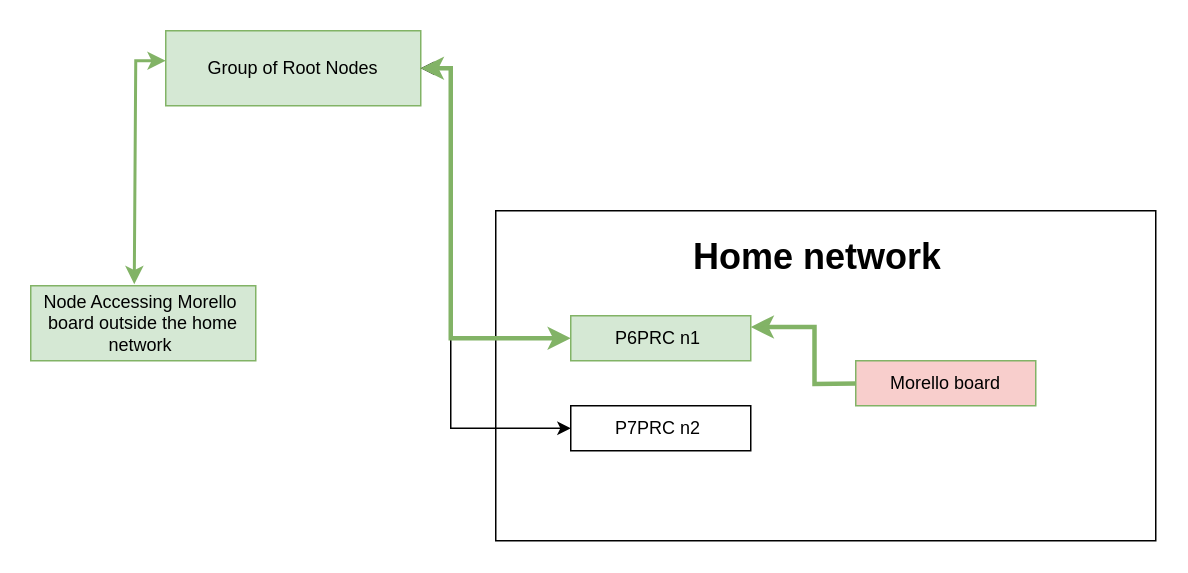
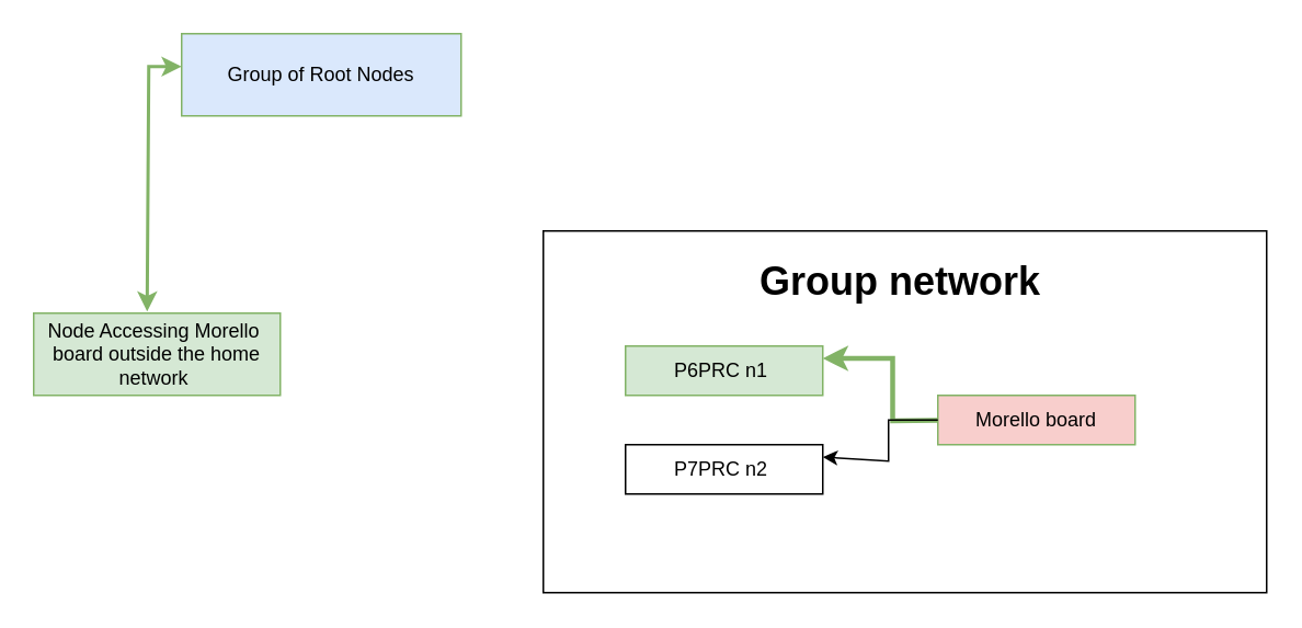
- <mxCell id="11" value="Group of Root Nodes" style="rounded=0;whiteSpace=wrap;html=1;fillColor=#d5e8d4;strokeColor=#82b366;" vertex="1" parent="1"><mxGeometry x="110" y="20" width="170" height="50" as="geometry" /></mxCell>
+ <mxCell id="11" value="Group of Root Nodes" style="rounded=0;whiteSpace=wrap;html=1;fillColor=#dae8fc;strokeColor=#82b366;" vertex="1" parent="1"><mxGeometry x="110" y="20" width="170" height="50" as="geometry" /></mxCell>
- <mxCell id="5" value="&lt;h1 style=&quot;margin-top: 0px;&quot;&gt;Home network&lt;/h1&gt;" style="text;html=1;whiteSpace=wrap;overflow=hidden;rounded=0;" vertex="1" parent="1"><mxGeometry x="460" y="150" width="180" height="50" as="geometry" /></mxCell>
+ <mxCell id="5" value="&lt;h1 style=&quot;margin-top: 0px;&quot;&gt;Group network&lt;/h1&gt;" style="text;html=1;whiteSpace=wrap;overflow=hidden;rounded=0;" vertex="1" parent="1"><mxGeometry x="460" y="150" width="180" height="50" as="geometry" /></mxCell>
- <mxCell id="15" value="" style="endArrow=classic;startArrow=classic;html=1;rounded=0;exitX=0;exitY=0.5;exitDx=0;exitDy=0;entryX=1;entryY=0.5;entryDx=0;entryDy=0;fillColor=#d5e8d4;strokeColor=#82b366;strokeWidth=3;" edge="1" parent="1" source="6" target="11"><mxGeometry width="50" height="50" relative="1" as="geometry"><mxPoint x="390" y="250" as="sourcePoint" /><mxPoint x="290" y="40" as="targetPoint" /><Array as="points"><mxPoint x="300" y="225" /><mxPoint x="300" y="45" /></Array></mxGeometry></mxCell>
+ <mxCell id="10" value="" style="endArrow=classic;html=1;rounded=0;entryX=1;entryY=0.25;entryDx=0;entryDy=0;exitX=0;exitY=0.5;exitDx=0;exitDy=0;" edge="1" parent="1" source="9" target="7"><mxGeometry width="50" height="50" relative="1" as="geometry"><mxPoint x="570" y="260" as="sourcePoint" /><mxPoint x="440" y="200" as="targetPoint" /><Array as="points"><mxPoint x="540" y="255" /><mxPoint x="540" y="280" /></Array></mxGeometry></mxCell>
- <mxCell id="14" value="" style="endArrow=classic;startArrow=classic;html=1;rounded=0;exitX=0;exitY=0.5;exitDx=0;exitDy=0;entryX=1;entryY=0.5;entryDx=0;entryDy=0;" edge="1" parent="1" source="7" target="11"><mxGeometry width="50" height="50" relative="1" as="geometry"><mxPoint x="390" y="250" as="sourcePoint" /><mxPoint x="260" y="260" as="targetPoint" /><Array as="points"><mxPoint x="300" y="285" /><mxPoint x="300" y="45" /></Array></mxGeometry></mxCell>
